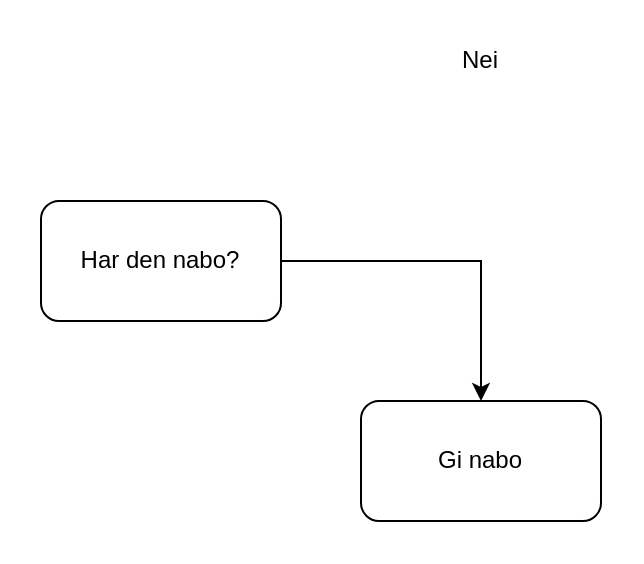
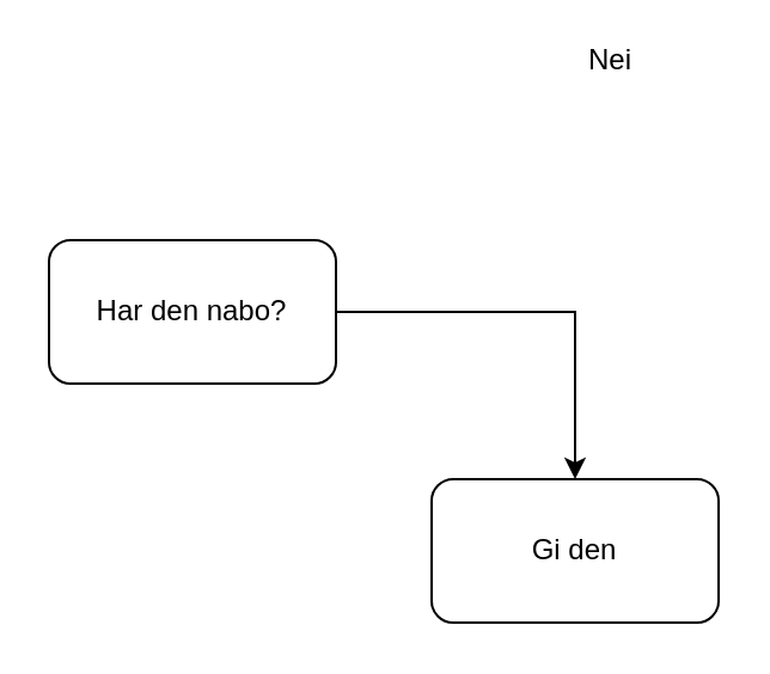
- <mxCell id="4" value="Nei" style="text;html=1;strokeColor=none;fillColor=none;align=center;verticalAlign=middle;whiteSpace=wrap;rounded=0;" vertex="1" parent="1"><mxGeometry x="220" y="20" width="40" height="20" as="geometry" /></mxCell>
+ <mxCell id="4" value="Nei" style="text;html=1;strokeColor=none;fillColor=none;align=center;verticalAlign=middle;whiteSpace=wrap;rounded=0;" vertex="1" parent="1"><mxGeometry x="235" y="15" width="40" height="20" as="geometry" /></mxCell>
- <mxCell id="5" value="Gi nabo" style="rounded=1;whiteSpace=wrap;html=1;" vertex="1" parent="1"><mxGeometry x="180" y="200" width="120" height="60" as="geometry" /></mxCell>
+ <mxCell id="5" value="Gi den" style="rounded=1;whiteSpace=wrap;html=1;" vertex="1" parent="1"><mxGeometry x="180" y="200" width="120" height="60" as="geometry" /></mxCell>
